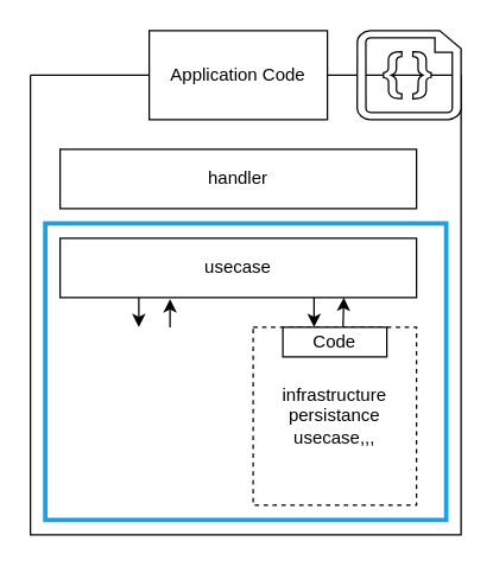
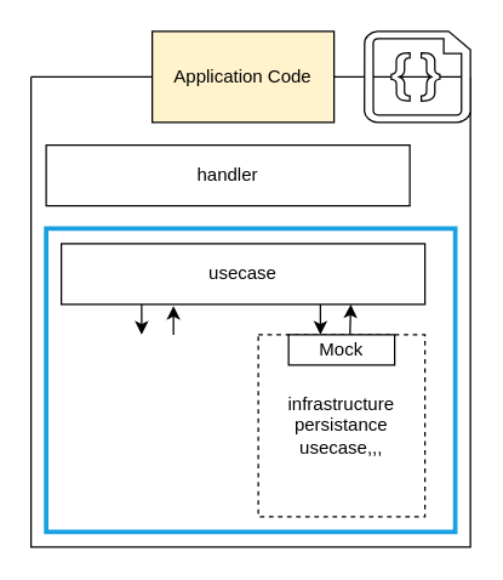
- <mxCell id="12" value="Application Code" style="rounded=0;whiteSpace=wrap;html=1;" parent="1" vertex="1"><mxGeometry x="100" y="20" width="120" height="60" as="geometry" /></mxCell>
+ <mxCell id="12" value="Application Code" style="rounded=0;whiteSpace=wrap;html=1;fillColor=#fff2cc;" parent="1" vertex="1"><mxGeometry x="100" y="20" width="120" height="60" as="geometry" /></mxCell>
- <mxCell id="4" value="handler" style="rounded=0;whiteSpace=wrap;html=1;" parent="2" vertex="1"><mxGeometry x="20" y="50" width="240" height="40" as="geometry" /></mxCell>
+ <mxCell id="4" value="handler" style="rounded=0;whiteSpace=wrap;html=1;" parent="2" vertex="1"><mxGeometry x="10" y="45" width="240" height="40" as="geometry" /></mxCell>
- <mxCell id="11" value="Code" style="rounded=0;whiteSpace=wrap;html=1;" vertex="1" parent="2"><mxGeometry x="170" y="170" width="70" height="20" as="geometry" /></mxCell>
+ <mxCell id="11" value="Mock" style="rounded=0;whiteSpace=wrap;html=1;" vertex="1" parent="2"><mxGeometry x="170" y="170" width="70" height="20" as="geometry" /></mxCell>
